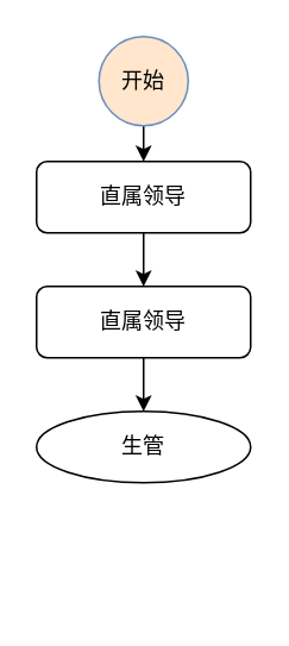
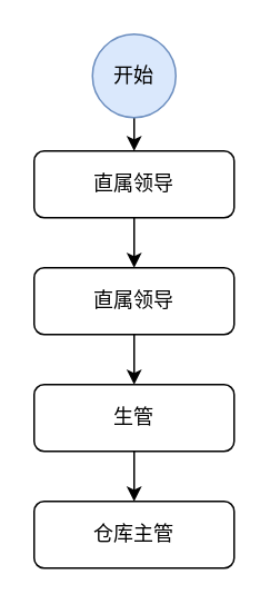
- <mxCell id="5" value="开始" style="ellipse;whiteSpace=wrap;html=1;aspect=fixed;fillColor=#ffe6cc;strokeColor=#6c8ebf;" vertex="1" parent="1"><mxGeometry x="55" y="20" width="50" height="50" as="geometry" /></mxCell>
+ <mxCell id="5" value="开始" style="ellipse;whiteSpace=wrap;html=1;aspect=fixed;fillColor=#dae8fc;strokeColor=#6c8ebf;" vertex="1" parent="1"><mxGeometry x="55" y="20" width="50" height="50" as="geometry" /></mxCell>
- <mxCell id="10" value="生管" style="ellipse;whiteSpace=wrap;html=1;fontSize=12;glass=0;strokeWidth=1;shadow=0;" vertex="1" parent="1"><mxGeometry x="20" y="230" width="120" height="40" as="geometry" /></mxCell>
+ <mxCell id="10" value="生管" style="rounded=1;whiteSpace=wrap;html=1;fontSize=12;glass=0;strokeWidth=1;shadow=0;" vertex="1" parent="1"><mxGeometry x="20" y="230" width="120" height="40" as="geometry" /></mxCell>
+ <mxCell id="9" style="edgeStyle=orthogonalEdgeStyle;rounded=0;orthogonalLoop=1;jettySize=auto;html=1;exitX=0.5;exitY=1;exitDx=0;exitDy=0;entryX=0.5;entryY=0;entryDx=0;entryDy=0;" edge="1" parent="1" source="10" target="6"><mxGeometry relative="1" as="geometry" /></mxCell>
+ <mxCell id="6" value="仓库主管" style="rounded=1;whiteSpace=wrap;html=1;fontSize=12;glass=0;strokeWidth=1;shadow=0;" vertex="1" parent="1"><mxGeometry x="20" y="300" width="120" height="40" as="geometry" /></mxCell>
